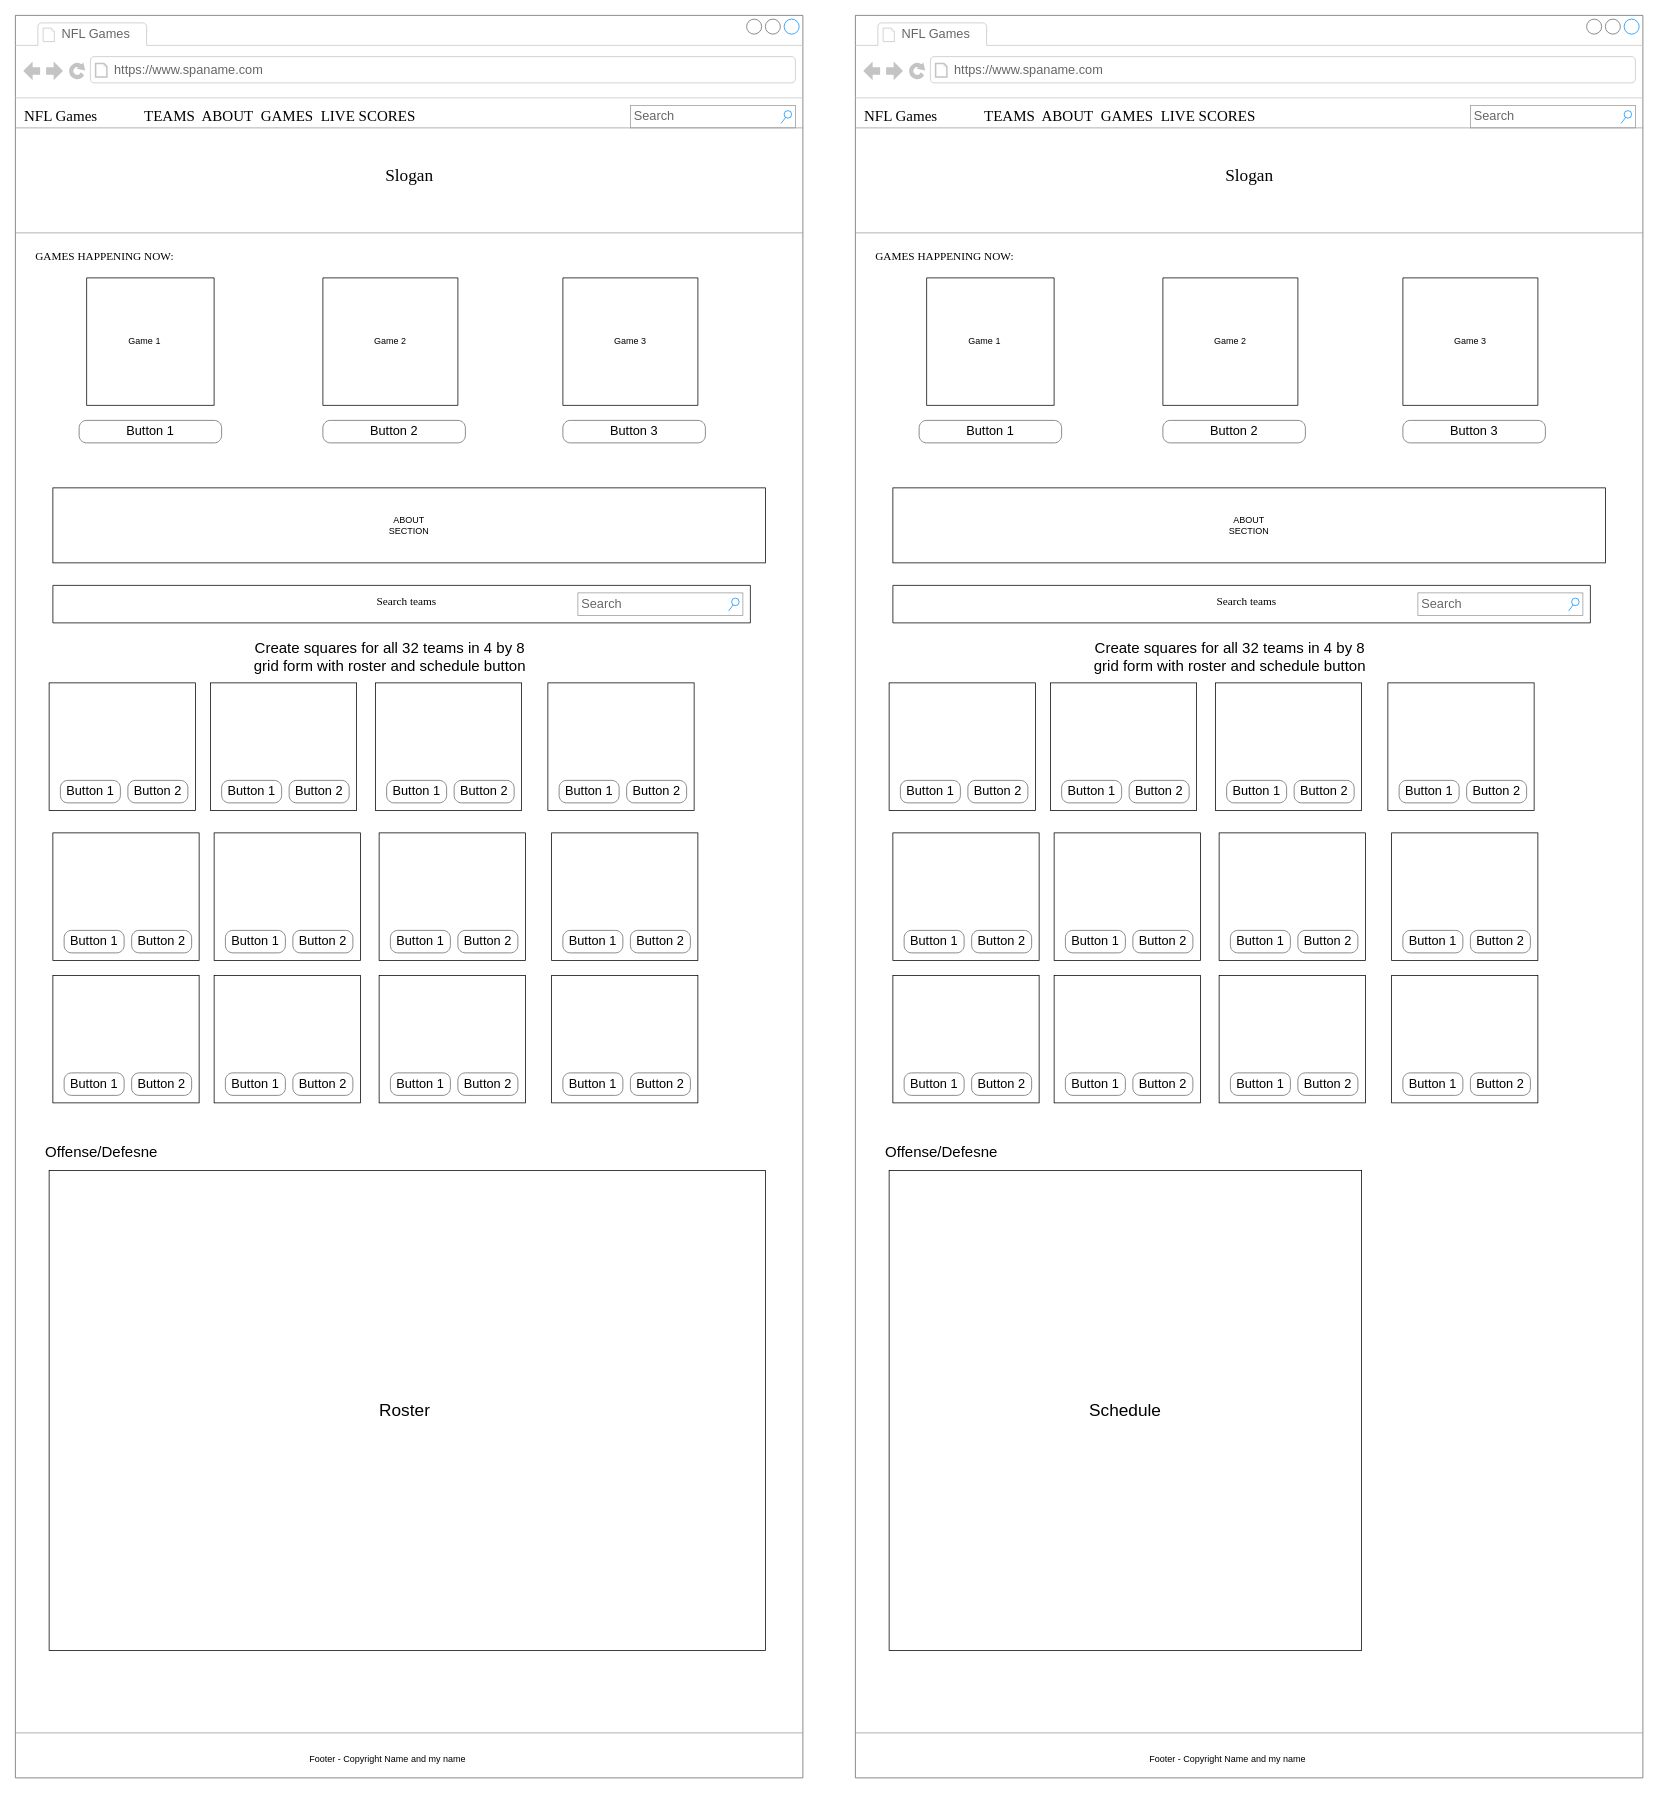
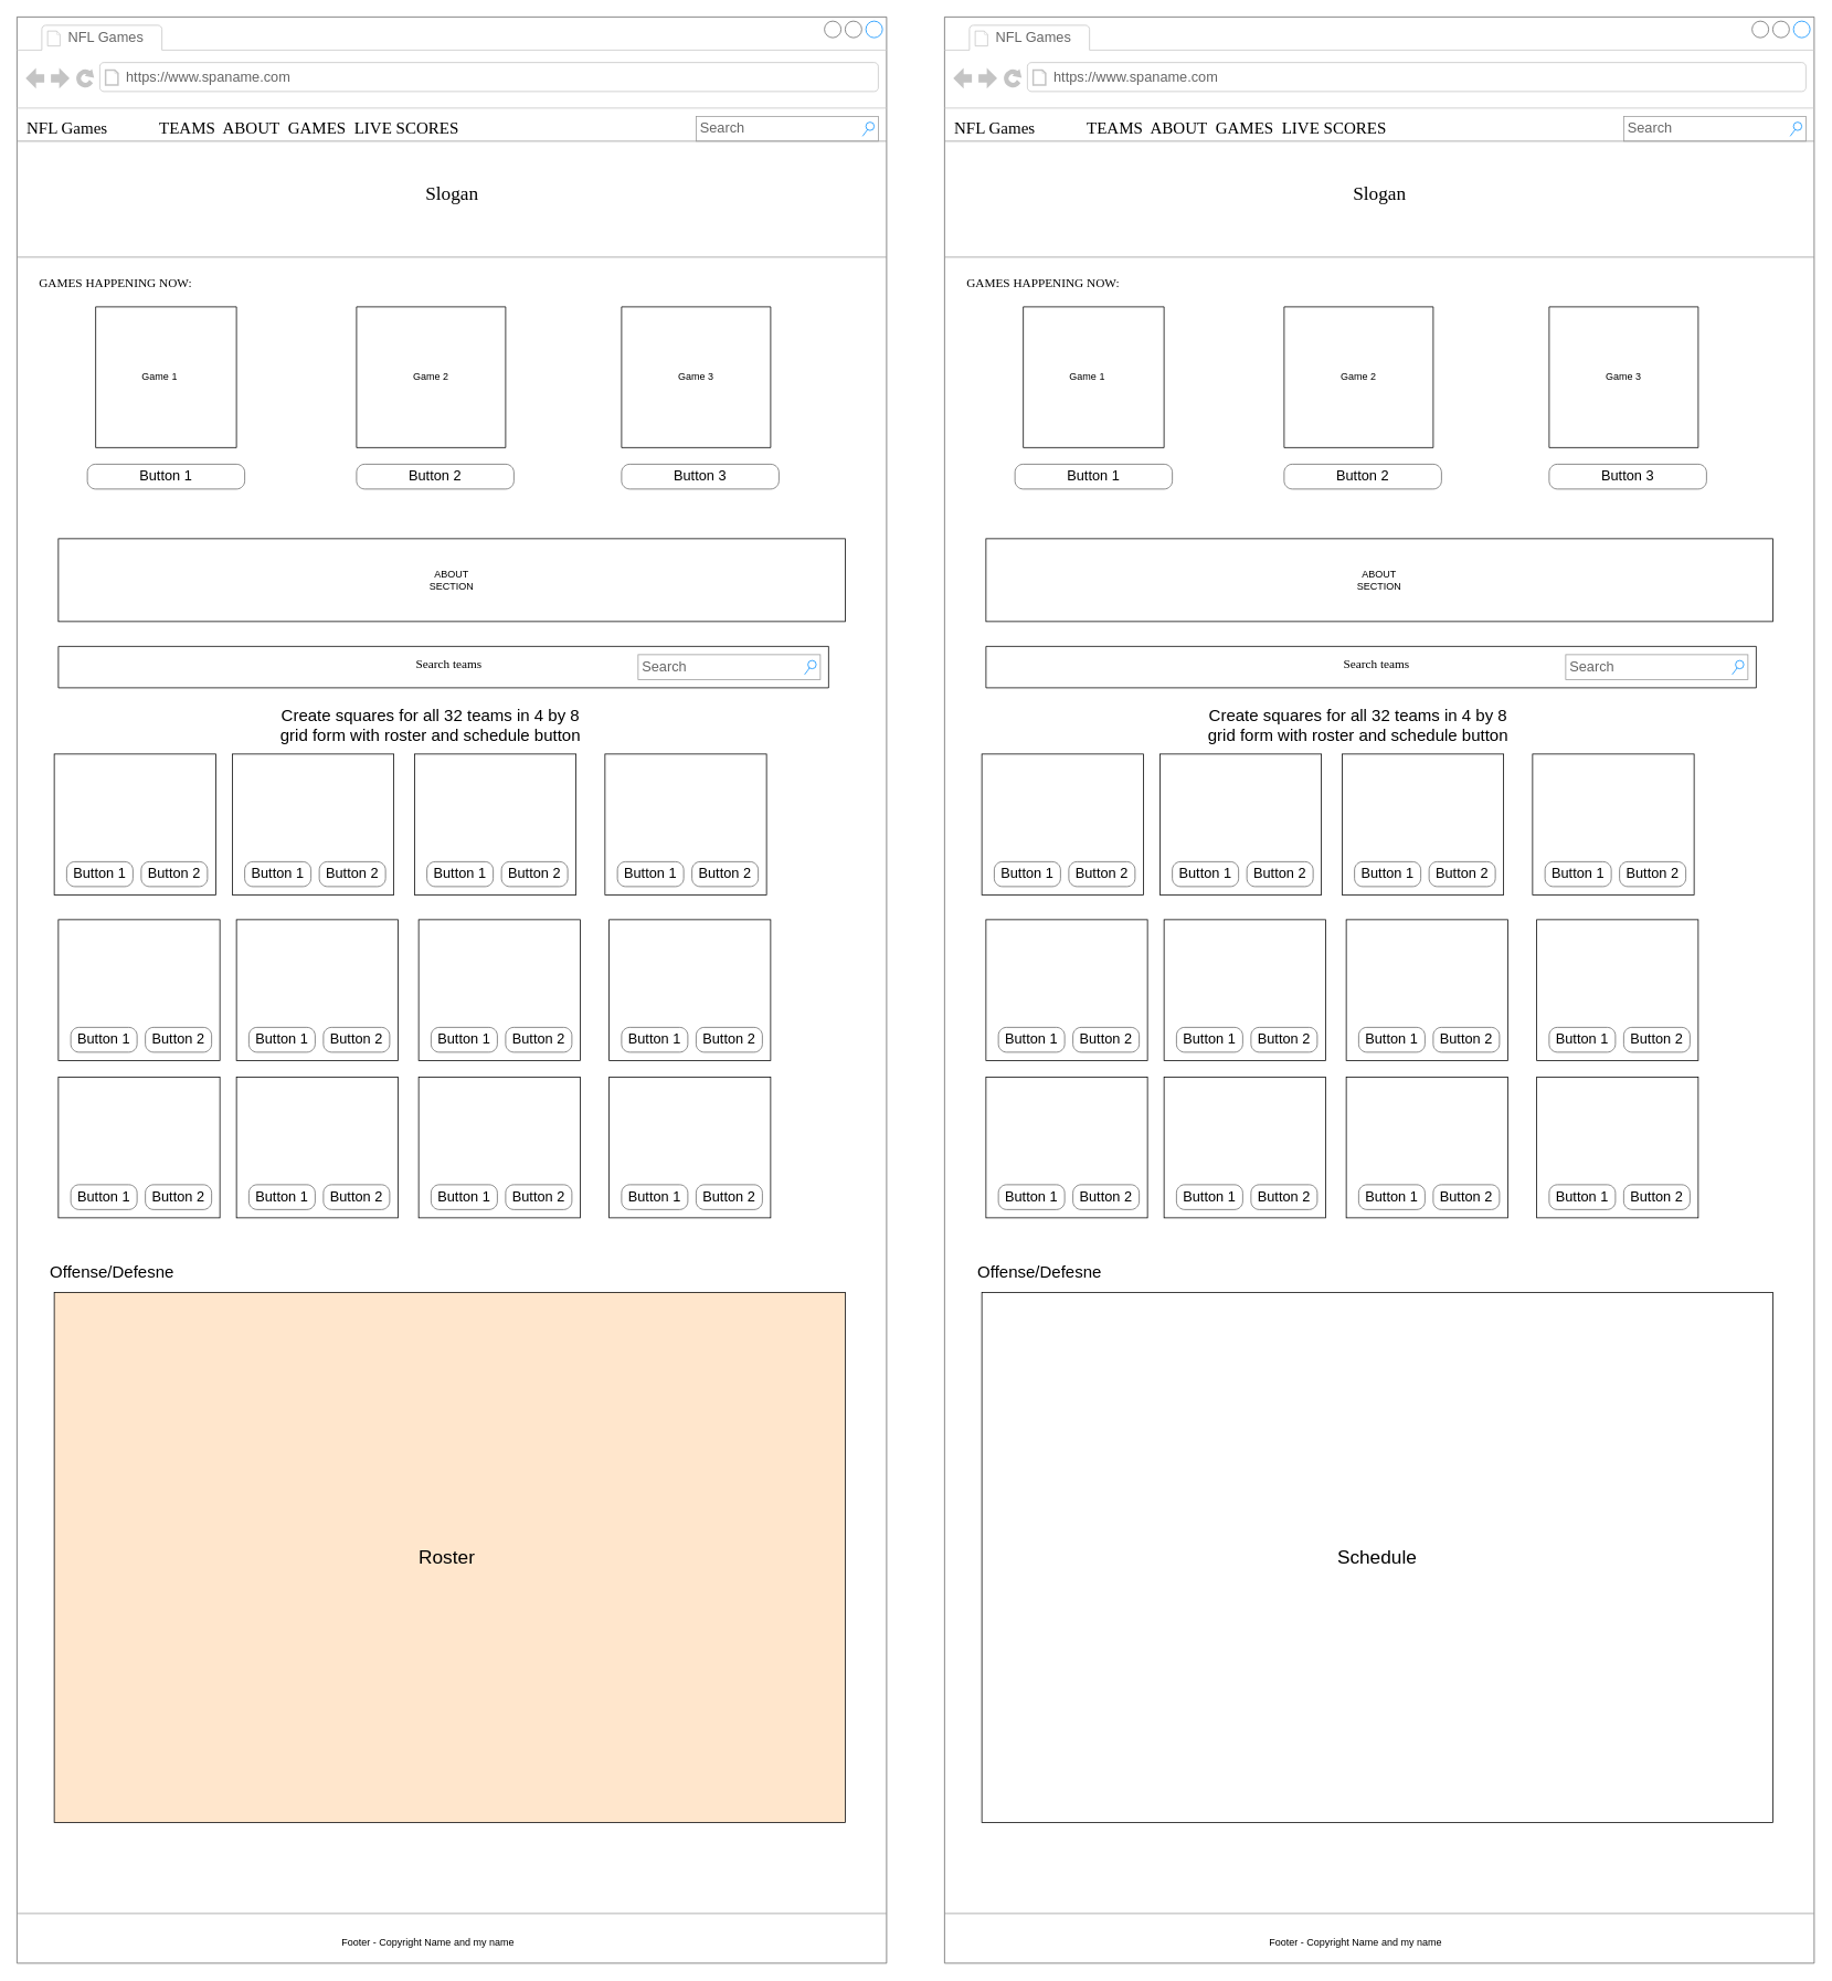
- <mxCell id="79" value="&lt;font style=&quot;font-size: 23px;&quot;&gt;Roster&amp;nbsp;&lt;/font&gt;" style="rounded=0;whiteSpace=wrap;html=1;" vertex="1" parent="2"><mxGeometry x="45" y="1540" width="955" height="640" as="geometry" /></mxCell>
+ <mxCell id="79" value="&lt;font style=&quot;font-size: 23px;&quot;&gt;Roster&amp;nbsp;&lt;/font&gt;" style="rounded=0;whiteSpace=wrap;html=1;fillColor=#ffe6cc;" vertex="1" parent="2"><mxGeometry x="45" y="1540" width="955" height="640" as="geometry" /></mxCell>
- <mxCell id="158" value="&lt;font style=&quot;font-size: 23px;&quot;&gt;Schedule&lt;/font&gt;" style="rounded=0;whiteSpace=wrap;html=1;" vertex="1" parent="81"><mxGeometry x="45" y="1540" width="630" height="640" as="geometry" /></mxCell>
+ <mxCell id="158" value="&lt;font style=&quot;font-size: 23px;&quot;&gt;Schedule&lt;/font&gt;" style="rounded=0;whiteSpace=wrap;html=1;" vertex="1" parent="81"><mxGeometry x="45" y="1540" width="955" height="640" as="geometry" /></mxCell>
